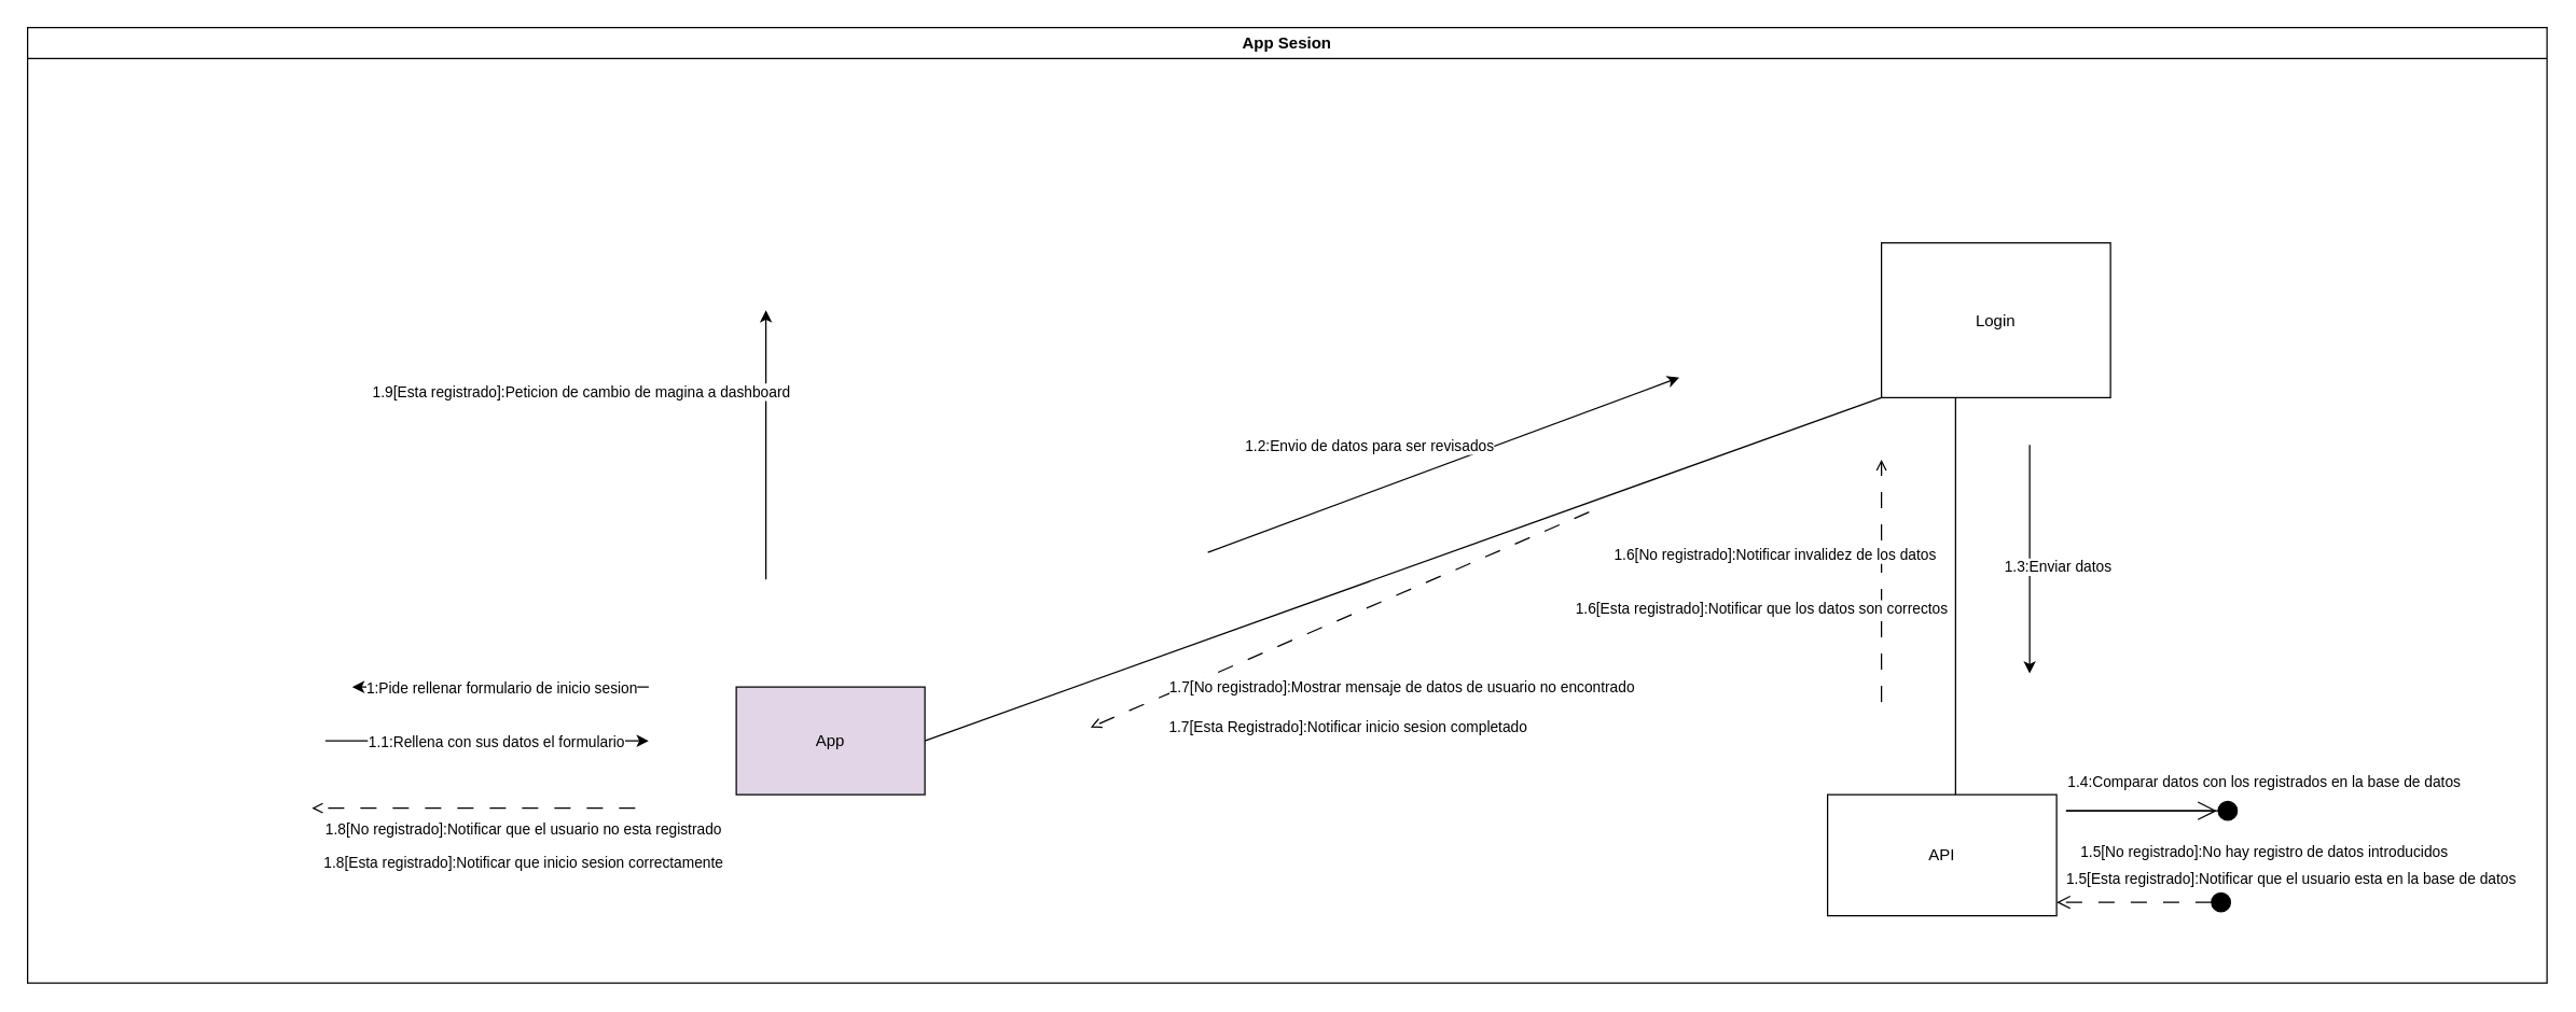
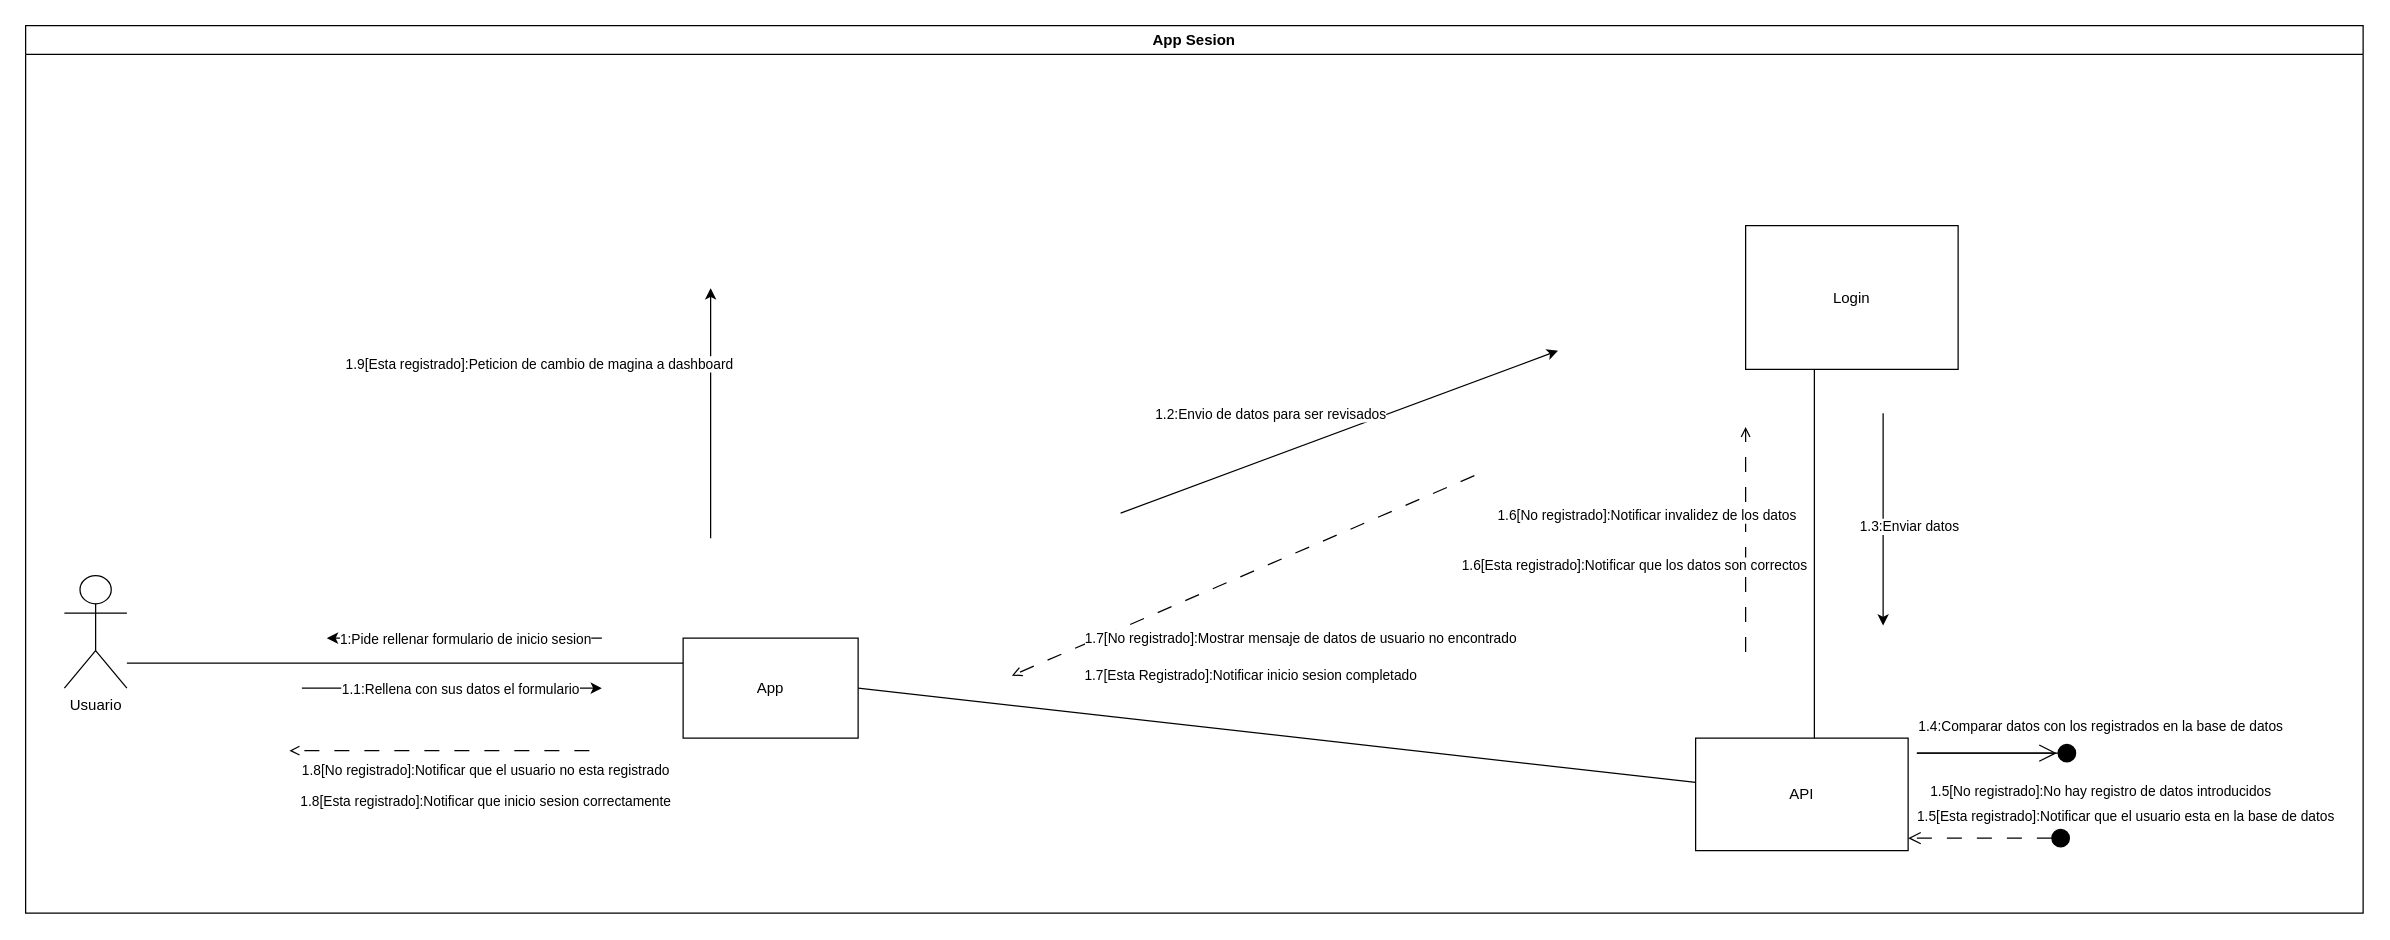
- <mxCell id="23" value="" style="endArrow=none;html=1;rounded=0;entryX=0;entryY=1;entryDx=0;entryDy=0;exitX=1;exitY=0.5;exitDx=0;exitDy=0;endFill=0;" edge="1" parent="2" source="12" target="15"><mxGeometry width="50" height="50" relative="1" as="geometry"><mxPoint x="706" y="470" as="sourcePoint" /><mxPoint x="886" y="360" as="targetPoint" /></mxGeometry></mxCell>
+ <mxCell id="23" value="" style="endArrow=none;html=1;rounded=0;exitX=1;exitY=0.5;exitDx=0;exitDy=0;endFill=0;" edge="1" parent="2" source="12" target="13"><mxGeometry width="50" height="50" relative="1" as="geometry"><mxPoint x="706" y="470" as="sourcePoint" /><mxPoint x="886" y="360" as="targetPoint" /></mxGeometry></mxCell>
+ <mxCell id="4" value="Usuario" style="shape=umlActor;verticalLabelPosition=bottom;verticalAlign=top;html=1;outlineConnect=0;" vertex="1" parent="2"><mxGeometry x="31" y="440" width="50" height="90" as="geometry" /></mxCell>
+ <mxCell id="3" style="edgeStyle=orthogonalEdgeStyle;rounded=0;orthogonalLoop=1;jettySize=auto;html=1;entryX=0;entryY=0.25;entryDx=0;entryDy=0;endArrow=none;endFill=0;" edge="1" parent="2" source="4" target="12"><mxGeometry relative="1" as="geometry"><Array as="points"><mxPoint x="119" y="510" /><mxPoint x="119" y="510" /></Array></mxGeometry></mxCell>
- <mxCell id="12" value="App" style="rounded=0;whiteSpace=wrap;html=1;fillColor=#e1d5e7;" vertex="1" parent="2"><mxGeometry x="526" y="490" width="140" height="80" as="geometry" /></mxCell>
+ <mxCell id="12" value="App" style="rounded=0;whiteSpace=wrap;html=1;" vertex="1" parent="2"><mxGeometry x="526" y="490" width="140" height="80" as="geometry" /></mxCell>
